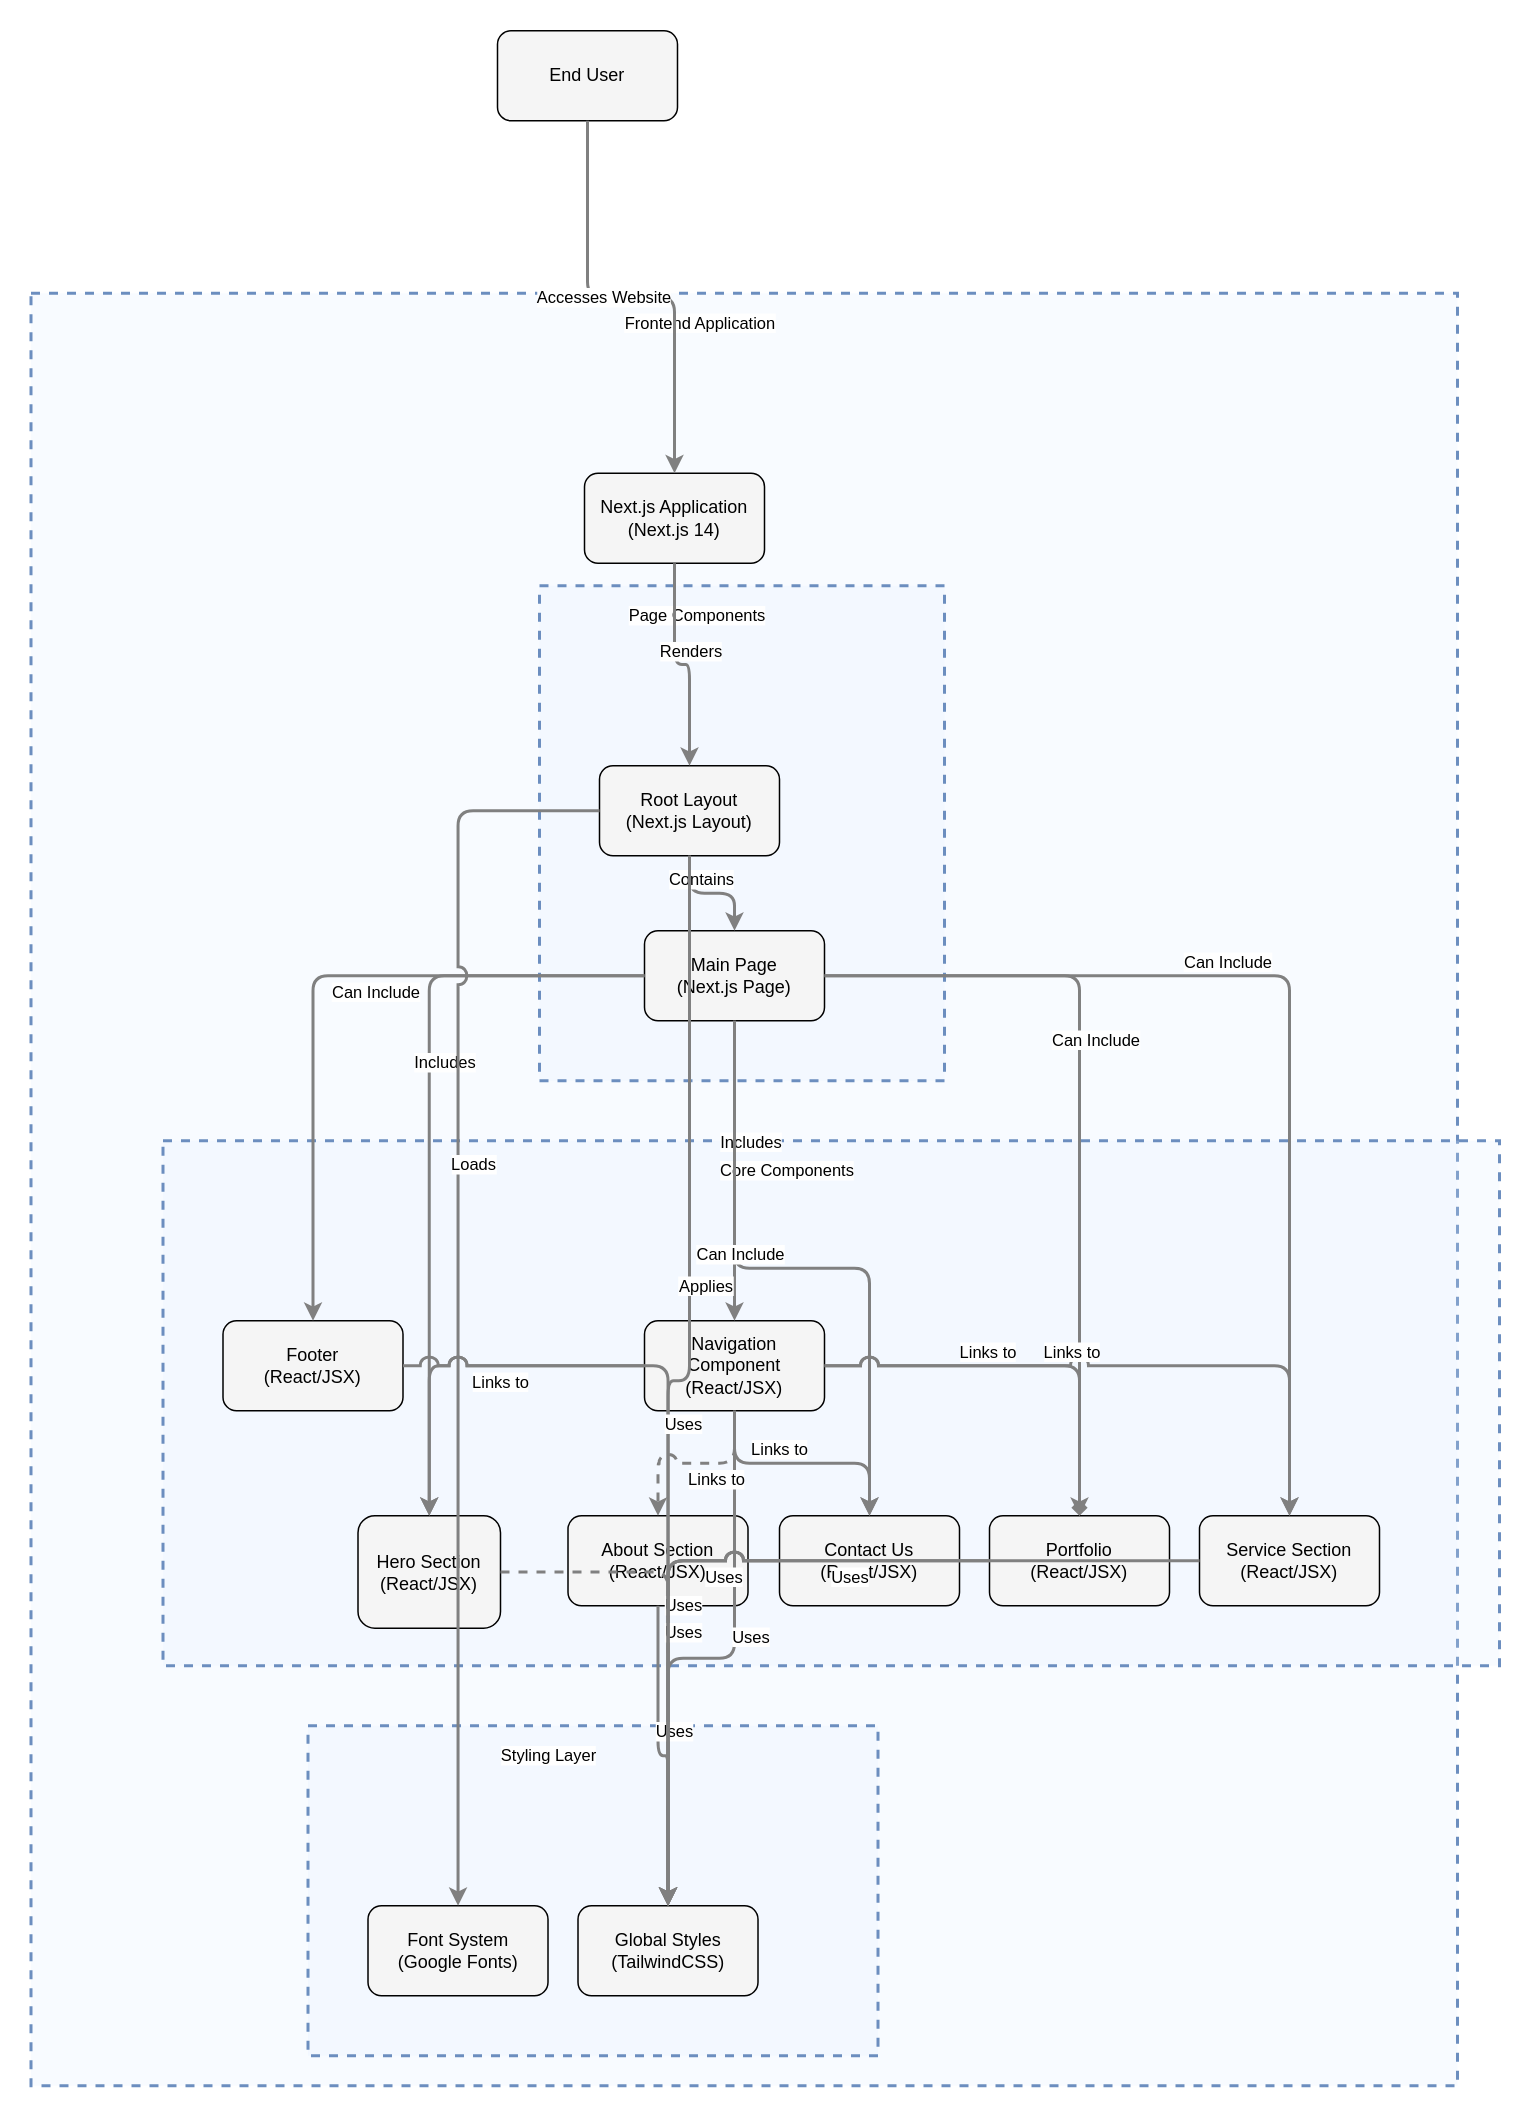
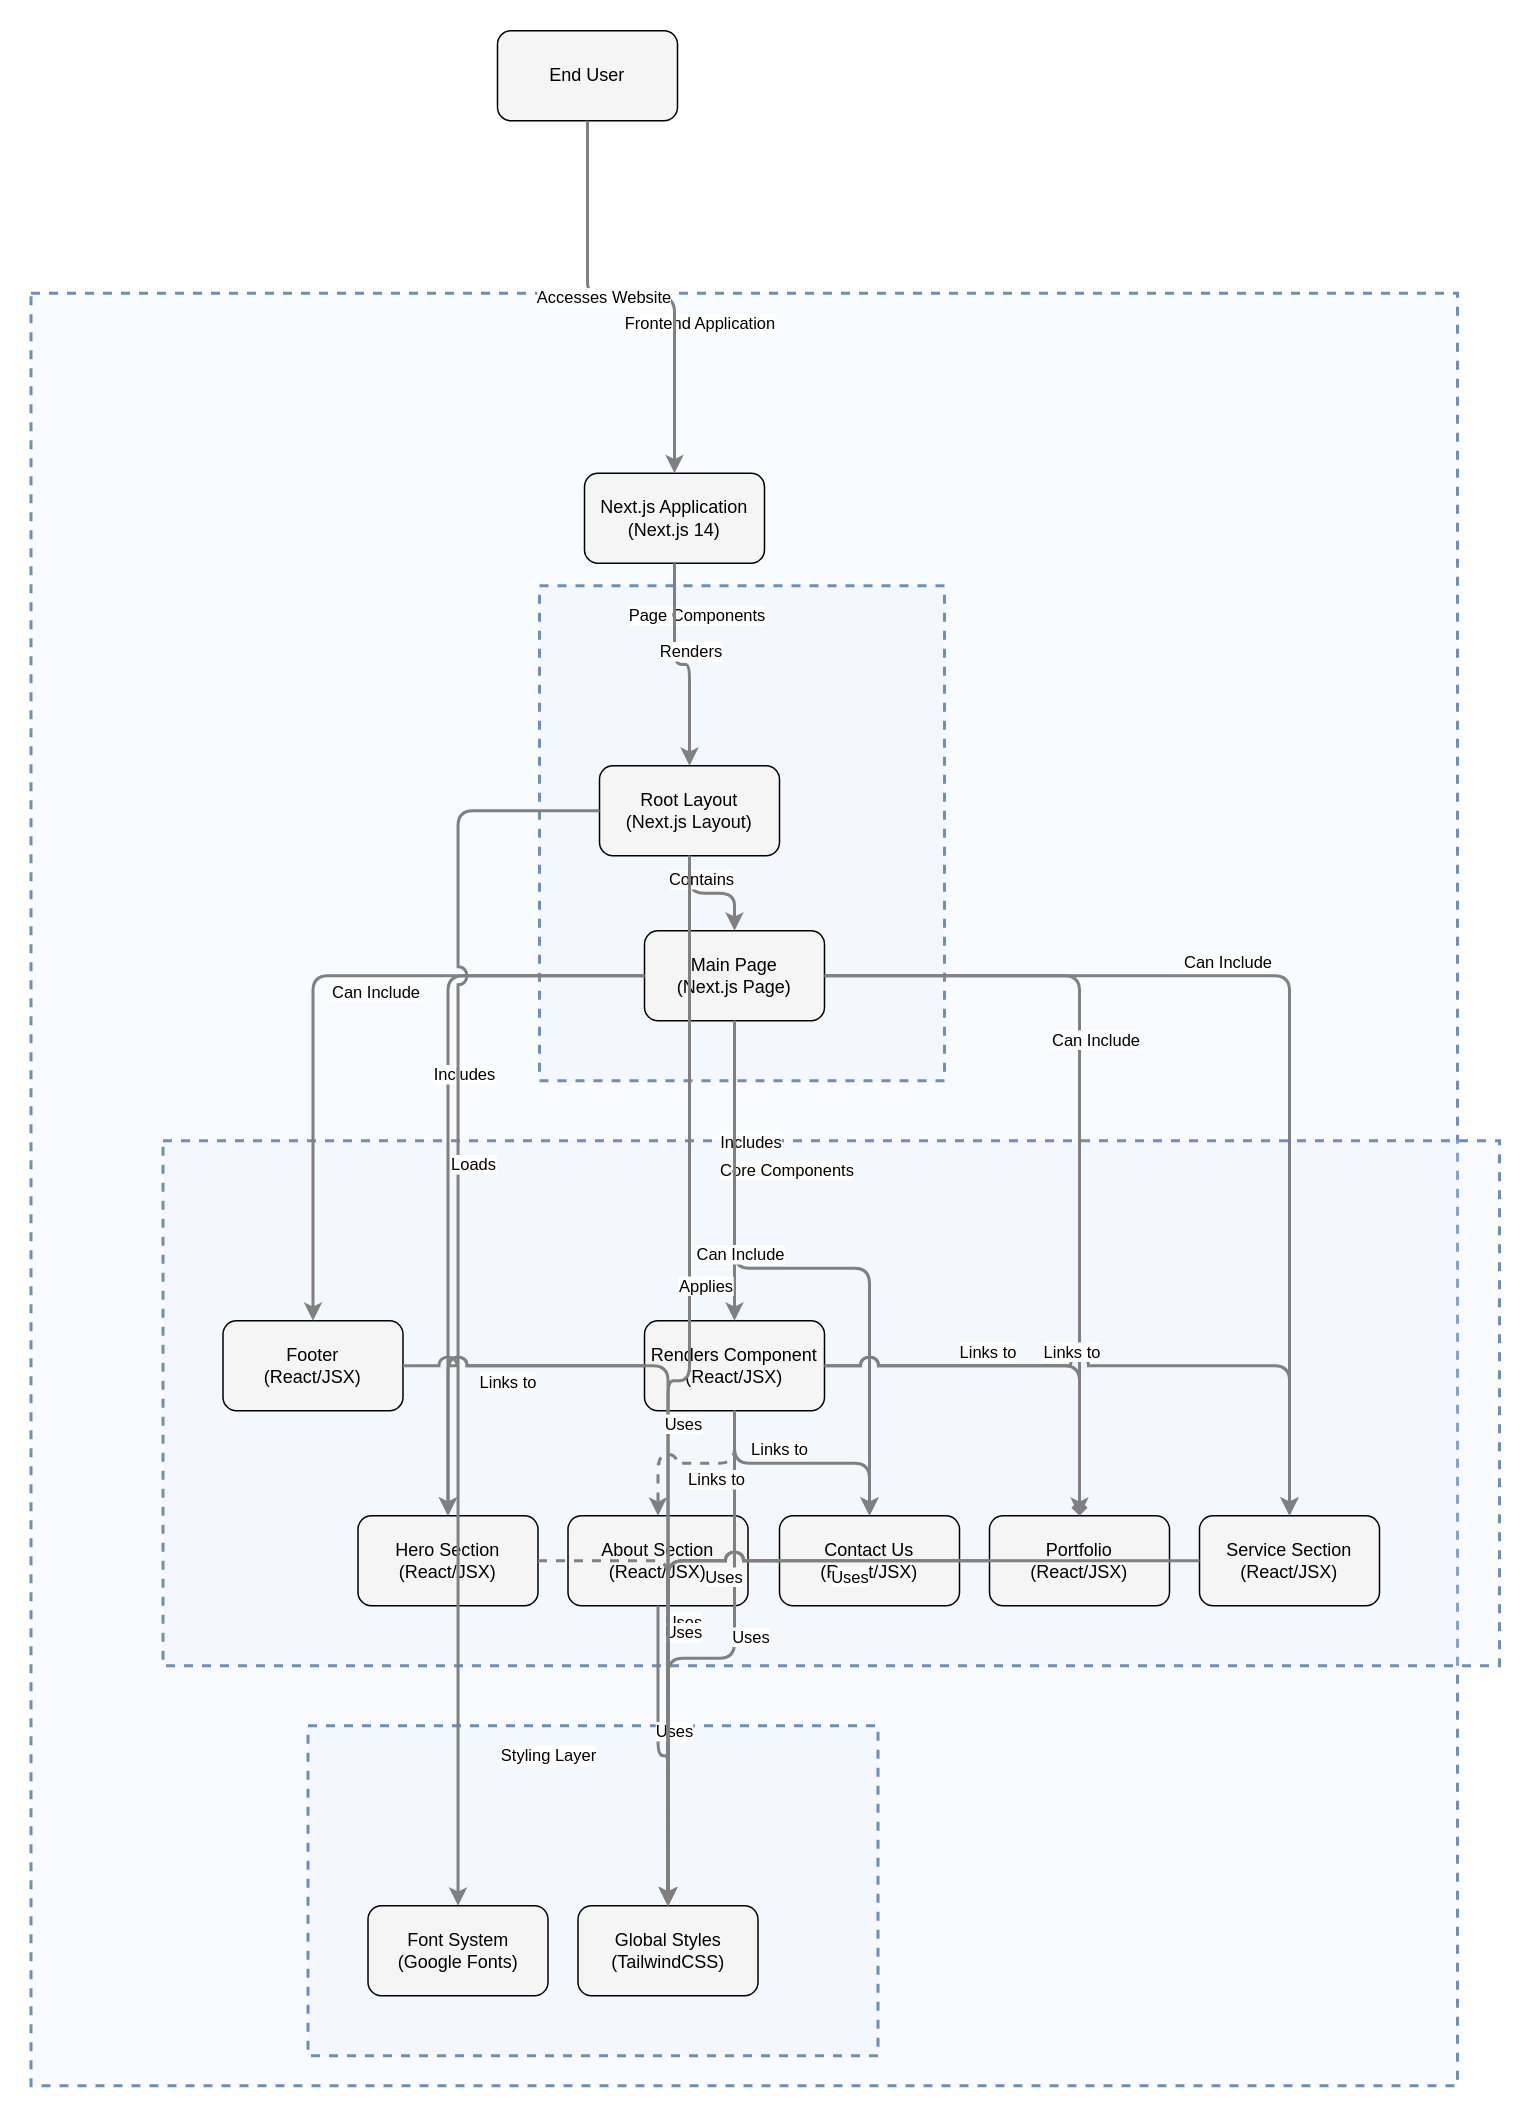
- <mxCell id="14" value="Navigation Component&lt;br&gt;(React/JSX)" style="rounded=1;whiteSpace=wrap;html=1;fillColor=#f5f5f5" vertex="1" parent="4"><mxGeometry x="321" y="120" width="120" height="60" as="geometry" /></mxCell>
+ <mxCell id="14" value="Renders Component&lt;br&gt;(React/JSX)" style="rounded=1;whiteSpace=wrap;html=1;fillColor=#f5f5f5" vertex="1" parent="4"><mxGeometry x="321" y="120" width="120" height="60" as="geometry" /></mxCell>
- <mxCell id="15" value="Hero Section&lt;br&gt;(React/JSX)" style="rounded=1;whiteSpace=wrap;html=1;fillColor=#f5f5f5" vertex="1" parent="4"><mxGeometry x="130" y="250" width="95" height="75" as="geometry" /></mxCell>
+ <mxCell id="15" value="Hero Section&lt;br&gt;(React/JSX)" style="rounded=1;whiteSpace=wrap;html=1;fillColor=#f5f5f5" vertex="1" parent="4"><mxGeometry x="130" y="250" width="120" height="60" as="geometry" /></mxCell>
